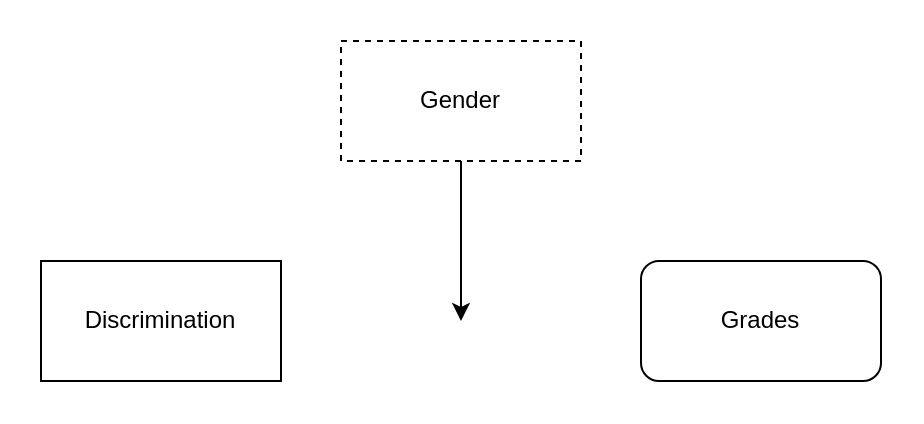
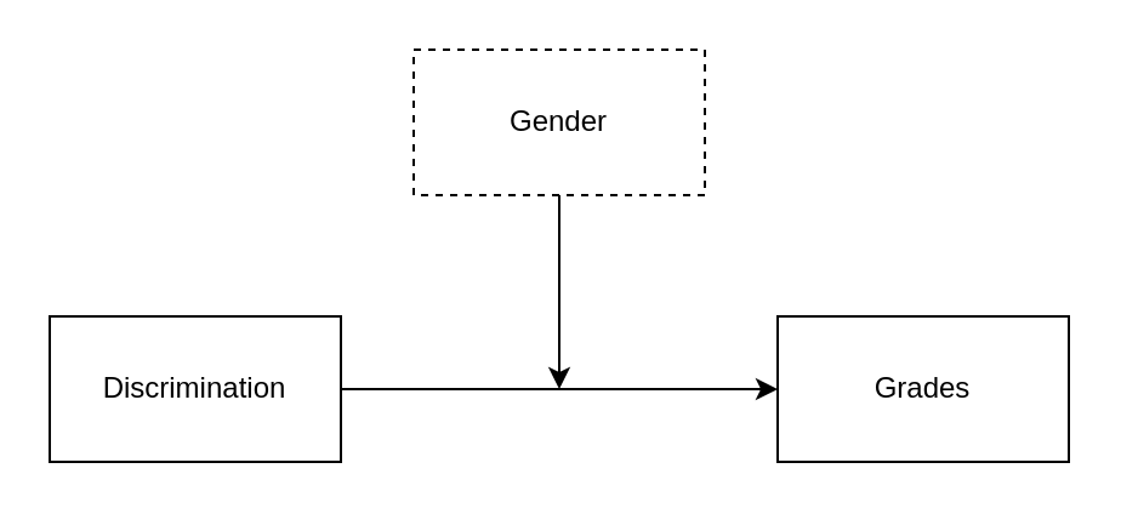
+ <mxCell id="5" value="" style="endArrow=classic;html=1;exitX=1;exitY=0.5;exitDx=0;exitDy=0;entryX=0;entryY=0.5;entryDx=0;entryDy=0;" edge="1" parent="1" source="2" target="4"><mxGeometry width="50" height="50" relative="1" as="geometry"><mxPoint x="190" y="270" as="sourcePoint" /><mxPoint x="240" y="220" as="targetPoint" /></mxGeometry></mxCell>
- <mxCell id="4" value="Grades" style="whiteSpace=wrap;html=1;rounded=1;" vertex="1" parent="1"><mxGeometry x="320" y="130" width="120" height="60" as="geometry" /></mxCell>
+ <mxCell id="4" value="Grades" style="rounded=0;whiteSpace=wrap;html=1;" vertex="1" parent="1"><mxGeometry x="320" y="130" width="120" height="60" as="geometry" /></mxCell>
